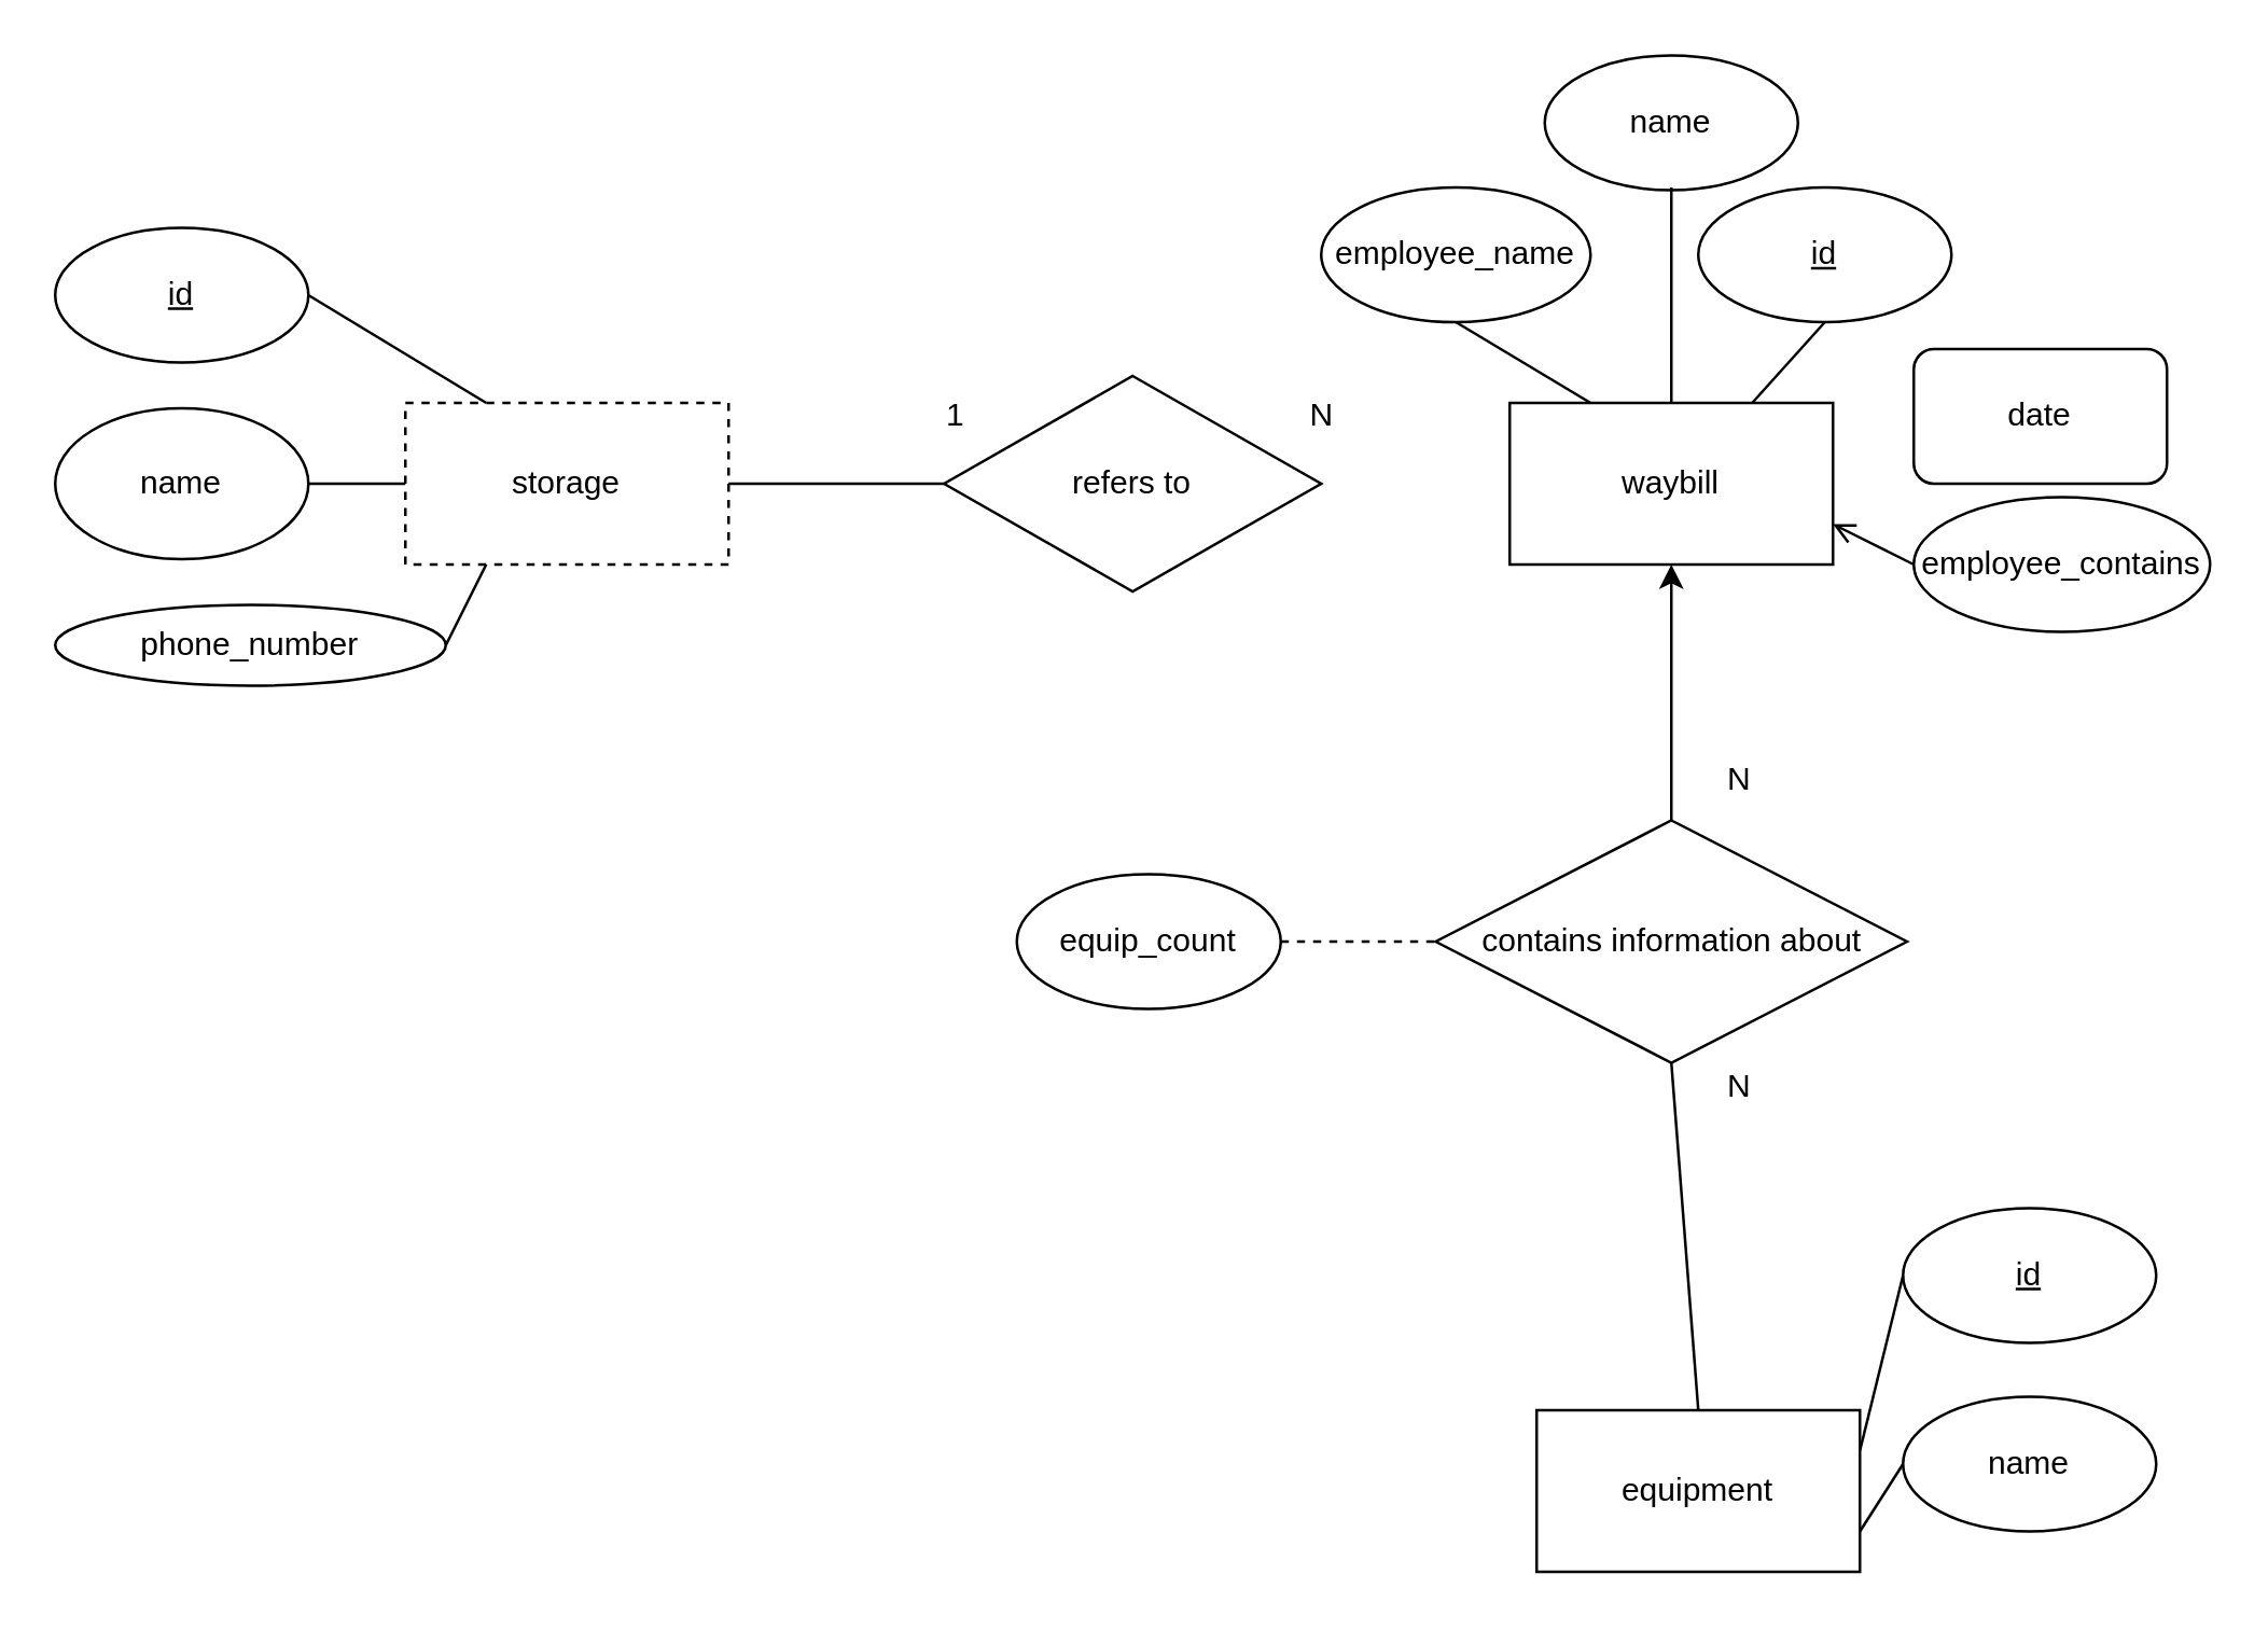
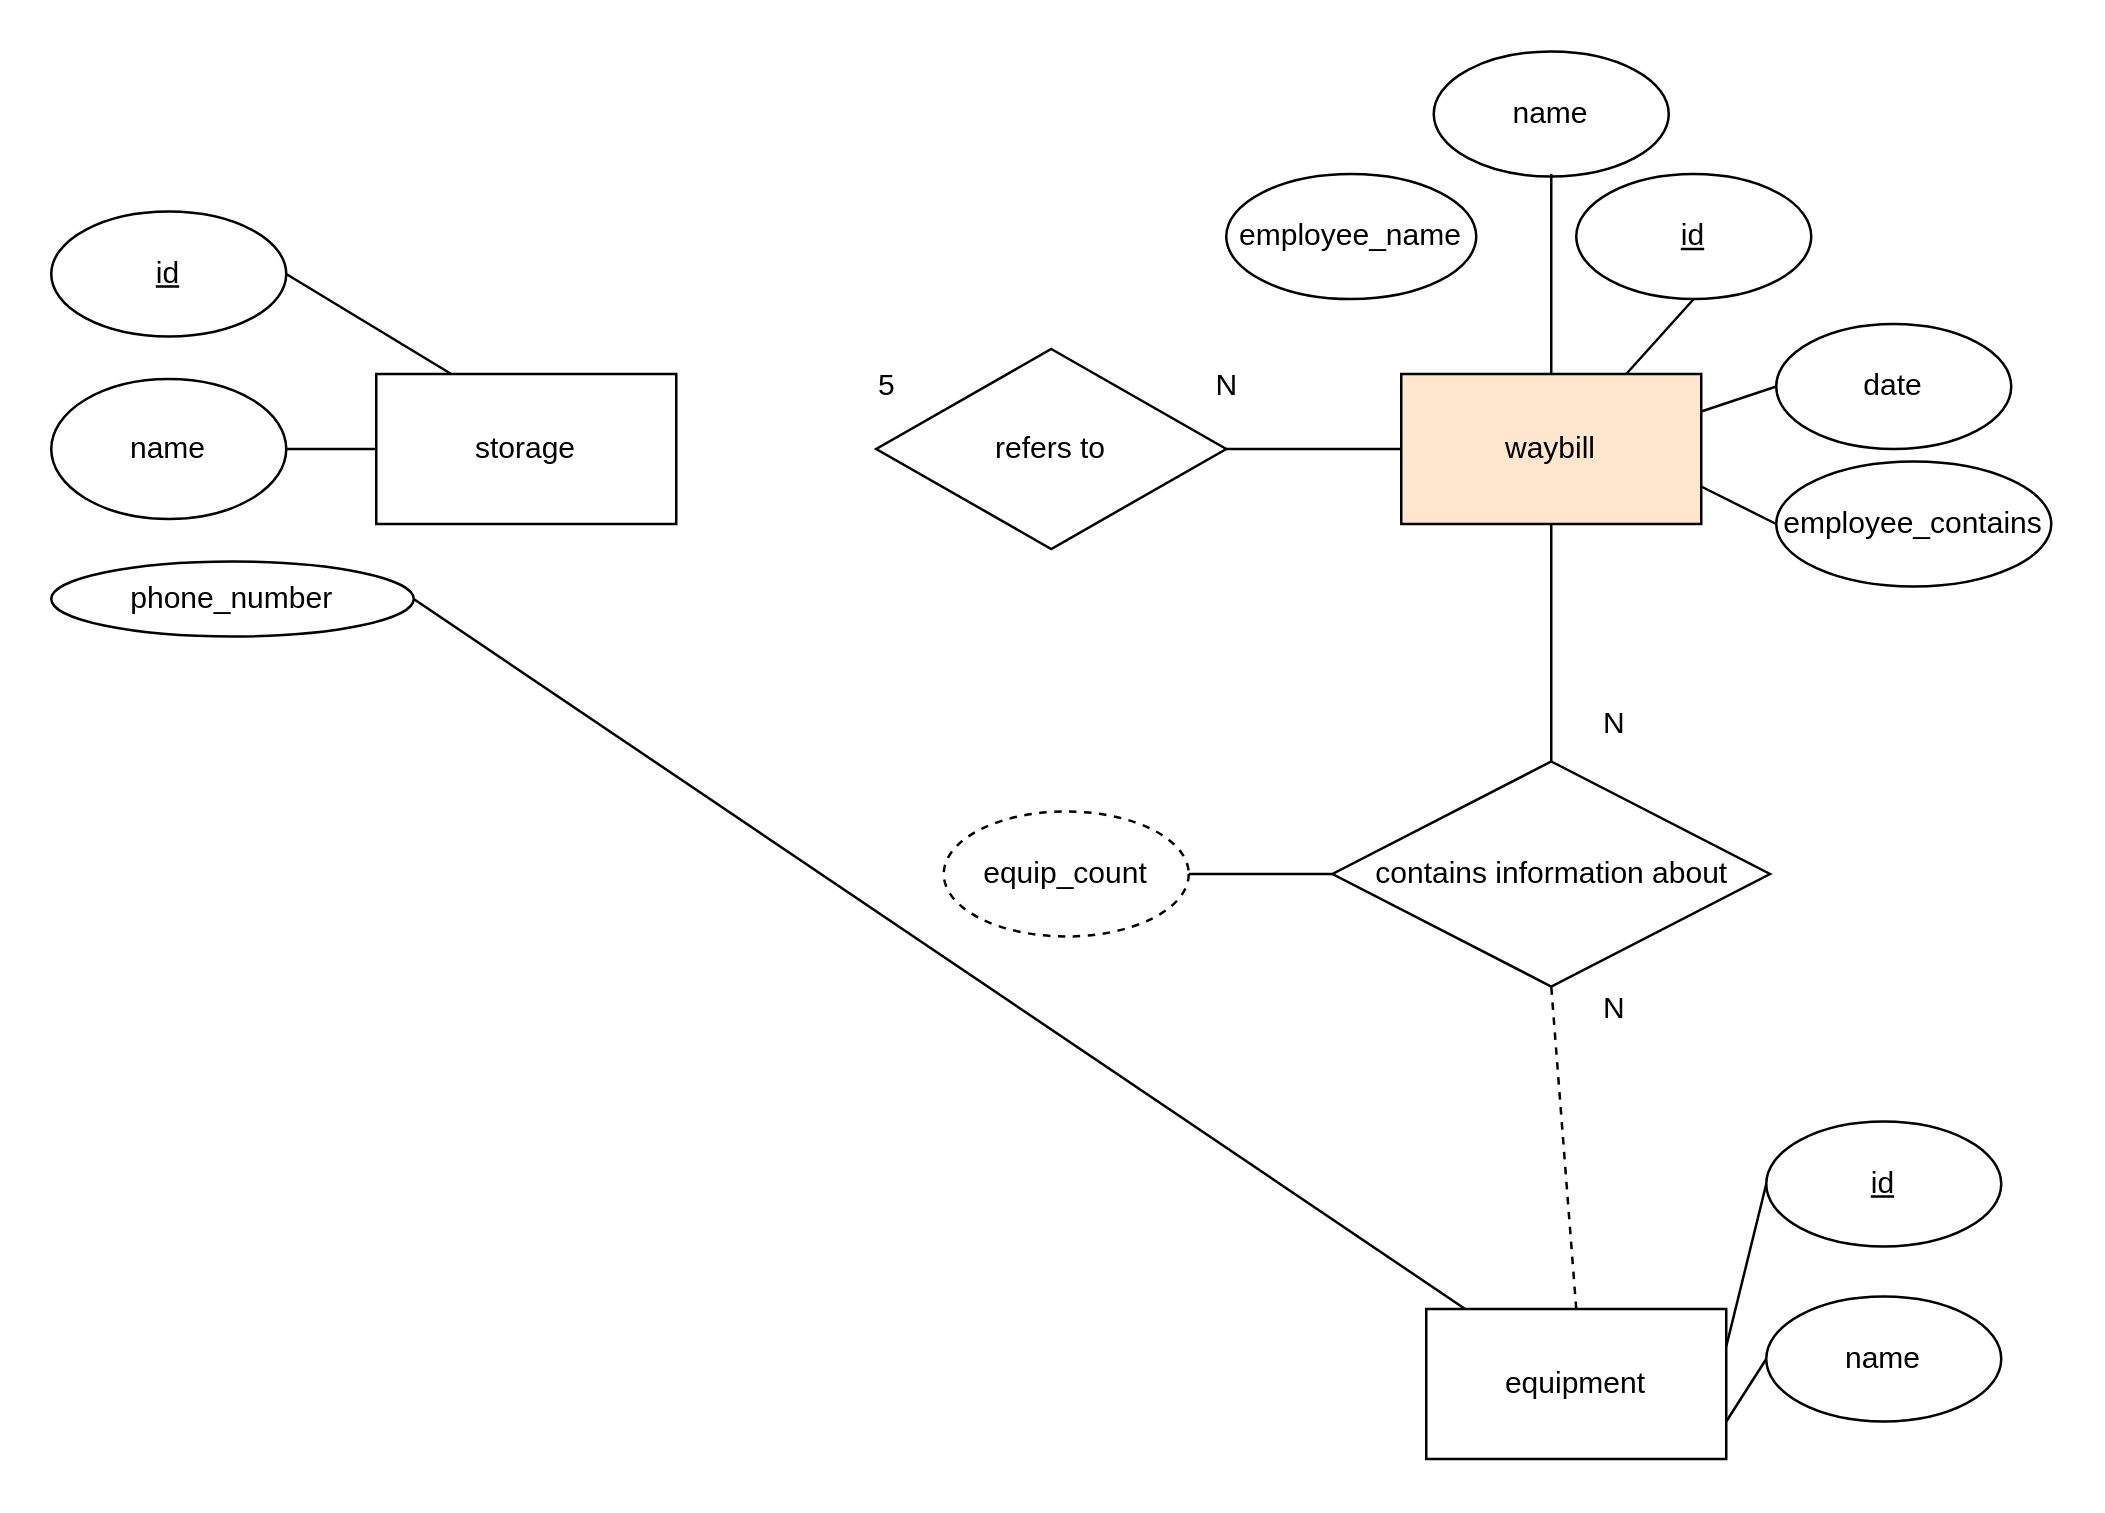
- <mxCell id="15" value="" style="endArrow=none;html=1;rounded=0;fontFamily=Helvetica;fontSize=12;fontColor=default;exitX=0.5;exitY=1;exitDx=0;exitDy=0;entryX=0.25;entryY=0;entryDx=0;entryDy=0;" parent="1" source="11" target="9" edge="1"><mxGeometry width="50" height="50" relative="1" as="geometry"><mxPoint x="620" y="139" as="sourcePoint" /><mxPoint x="670" y="89" as="targetPoint" /></mxGeometry></mxCell>
- <mxCell id="29" value="1" style="text;html=1;align=center;verticalAlign=middle;resizable=0;points=[];autosize=1;strokeColor=none;fillColor=none;fontSize=12;fontFamily=Helvetica;fontColor=default;" parent="1" vertex="1"><mxGeometry x="339" y="139" width="30" height="30" as="geometry" /></mxCell>
+ <mxCell id="29" value="5" style="text;html=1;align=center;verticalAlign=middle;resizable=0;points=[];autosize=1;strokeColor=none;fillColor=none;fontSize=12;fontFamily=Helvetica;fontColor=default;" parent="1" vertex="1"><mxGeometry x="339" y="139" width="30" height="30" as="geometry" /></mxCell>
- <mxCell id="17" value="date" style="whiteSpace=wrap;html=1;strokeColor=default;fontFamily=Helvetica;fontSize=12;fontColor=default;fillColor=default;rounded=1;" parent="1" vertex="1"><mxGeometry x="710" y="129" width="94" height="50" as="geometry" /></mxCell>
+ <mxCell id="17" value="date" style="ellipse;whiteSpace=wrap;html=1;rounded=0;strokeColor=default;fontFamily=Helvetica;fontSize=12;fontColor=default;fillColor=default;" parent="1" vertex="1"><mxGeometry x="710" y="129" width="94" height="50" as="geometry" /></mxCell>
+ <mxCell id="24" value="" style="endArrow=none;html=1;rounded=0;fontFamily=Helvetica;fontSize=12;fontColor=default;exitX=0;exitY=0.5;exitDx=0;exitDy=0;entryX=1;entryY=0.25;entryDx=0;entryDy=0;" parent="1" source="17" target="9" edge="1"><mxGeometry width="50" height="50" relative="1" as="geometry"><mxPoint x="470" y="209" as="sourcePoint" /><mxPoint x="520" y="159" as="targetPoint" /></mxGeometry></mxCell>
- <mxCell id="2" value="&lt;font style=&quot;font-size: 12px;&quot;&gt;storage&lt;/font&gt;" style="rounded=0;whiteSpace=wrap;html=1;dashed=1;" parent="1" vertex="1"><mxGeometry x="150" y="149" width="120" height="60" as="geometry" /></mxCell>
+ <mxCell id="2" value="&lt;font style=&quot;font-size: 12px;&quot;&gt;storage&lt;/font&gt;" style="rounded=0;whiteSpace=wrap;html=1;" parent="1" vertex="1"><mxGeometry x="150" y="149" width="120" height="60" as="geometry" /></mxCell>
- <mxCell id="26" value="" style="endArrow=none;html=1;rounded=0;fontFamily=Helvetica;fontSize=12;fontColor=default;exitX=1;exitY=0.5;exitDx=0;exitDy=0;entryX=0;entryY=0.5;entryDx=0;entryDy=0;" parent="1" source="2" target="25" edge="1"><mxGeometry width="50" height="50" relative="1" as="geometry"><mxPoint x="420" y="214" as="sourcePoint" /><mxPoint x="470" y="164" as="targetPoint" /></mxGeometry></mxCell>
+ <mxCell id="27" value="" style="endArrow=none;html=1;rounded=0;fontFamily=Helvetica;fontSize=12;fontColor=default;exitX=0;exitY=0.5;exitDx=0;exitDy=0;entryX=1;entryY=0.5;entryDx=0;entryDy=0;" parent="1" source="9" target="25" edge="1"><mxGeometry width="50" height="50" relative="1" as="geometry"><mxPoint x="420" y="209" as="sourcePoint" /><mxPoint x="490.7" y="178.88" as="targetPoint" /></mxGeometry></mxCell>
- <mxCell id="9" value="&lt;font style=&quot;font-size: 12px;&quot;&gt;waybill&lt;/font&gt;" style="rounded=0;whiteSpace=wrap;html=1;" parent="1" vertex="1"><mxGeometry x="560" y="149" width="120" height="60" as="geometry" /></mxCell>
+ <mxCell id="9" value="&lt;font style=&quot;font-size: 12px;&quot;&gt;waybill&lt;/font&gt;" style="rounded=0;whiteSpace=wrap;html=1;fillColor=#ffe6cc;" parent="1" vertex="1"><mxGeometry x="560" y="149" width="120" height="60" as="geometry" /></mxCell>
- <mxCell id="23" value="" style="endArrow=open;html=1;rounded=0;fontFamily=Helvetica;fontSize=12;fontColor=default;exitX=0;exitY=0.5;exitDx=0;exitDy=0;entryX=1;entryY=0.75;entryDx=0;entryDy=0;" parent="1" source="16" target="9" edge="1"><mxGeometry width="50" height="50" relative="1" as="geometry"><mxPoint x="470" y="209" as="sourcePoint" /><mxPoint x="520" y="159" as="targetPoint" /></mxGeometry></mxCell>
+ <mxCell id="23" value="" style="endArrow=none;html=1;rounded=0;fontFamily=Helvetica;fontSize=12;fontColor=default;exitX=0;exitY=0.5;exitDx=0;exitDy=0;entryX=1;entryY=0.75;entryDx=0;entryDy=0;" parent="1" source="16" target="9" edge="1"><mxGeometry width="50" height="50" relative="1" as="geometry"><mxPoint x="470" y="209" as="sourcePoint" /><mxPoint x="520" y="159" as="targetPoint" /></mxGeometry></mxCell>
- <mxCell id="31" value="" style="endArrow=classic;html=1;rounded=0;fontFamily=Helvetica;fontSize=12;fontColor=default;entryX=0.5;entryY=1;entryDx=0;entryDy=0;" parent="1" source="30" target="9" edge="1"><mxGeometry width="50" height="50" relative="1" as="geometry"><mxPoint x="590" y="344" as="sourcePoint" /><mxPoint x="640" y="294" as="targetPoint" /></mxGeometry></mxCell>
+ <mxCell id="31" value="" style="endArrow=none;html=1;rounded=0;fontFamily=Helvetica;fontSize=12;fontColor=default;entryX=0.5;entryY=1;entryDx=0;entryDy=0;" parent="1" source="30" target="9" edge="1"><mxGeometry width="50" height="50" relative="1" as="geometry"><mxPoint x="590" y="344" as="sourcePoint" /><mxPoint x="640" y="294" as="targetPoint" /></mxGeometry></mxCell>
- <mxCell id="8" value="" style="endArrow=none;html=1;rounded=0;fontFamily=Helvetica;fontSize=12;fontColor=default;exitX=1;exitY=0.5;exitDx=0;exitDy=0;entryX=0.25;entryY=1;entryDx=0;entryDy=0;" parent="1" source="4" target="2" edge="1"><mxGeometry width="50" height="50" relative="1" as="geometry"><mxPoint x="210" y="139" as="sourcePoint" /><mxPoint x="260" y="89" as="targetPoint" /></mxGeometry></mxCell>
+ <mxCell id="8" value="" style="endArrow=none;html=1;rounded=0;fontFamily=Helvetica;fontSize=12;fontColor=default;exitX=1;exitY=0.5;exitDx=0;exitDy=0;" parent="1" source="4" target="18" edge="1"><mxGeometry width="50" height="50" relative="1" as="geometry"><mxPoint x="210" y="139" as="sourcePoint" /><mxPoint x="260" y="89" as="targetPoint" /></mxGeometry></mxCell>
- <mxCell id="33" value="equip_count" style="ellipse;whiteSpace=wrap;html=1;rounded=0;strokeColor=default;fontFamily=Helvetica;fontSize=12;fontColor=default;fillColor=default;" parent="1" vertex="1"><mxGeometry x="377" y="324" width="98" height="50" as="geometry" /></mxCell>
+ <mxCell id="33" value="equip_count" style="ellipse;whiteSpace=wrap;html=1;rounded=0;strokeColor=default;fontFamily=Helvetica;fontSize=12;fontColor=default;fillColor=default;dashed=1;" parent="1" vertex="1"><mxGeometry x="377" y="324" width="98" height="50" as="geometry" /></mxCell>
- <mxCell id="34" value="" style="endArrow=none;html=1;rounded=0;exitX=1;exitY=0.5;exitDx=0;exitDy=0;entryX=0;entryY=0.5;entryDx=0;entryDy=0;dashed=1;" parent="1" source="33" target="30" edge="1"><mxGeometry width="50" height="50" relative="1" as="geometry"><mxPoint x="470" y="364" as="sourcePoint" /><mxPoint x="520" y="314" as="targetPoint" /></mxGeometry></mxCell>
+ <mxCell id="34" value="" style="endArrow=none;html=1;rounded=0;exitX=1;exitY=0.5;exitDx=0;exitDy=0;entryX=0;entryY=0.5;entryDx=0;entryDy=0;" parent="1" source="33" target="30" edge="1"><mxGeometry width="50" height="50" relative="1" as="geometry"><mxPoint x="470" y="364" as="sourcePoint" /><mxPoint x="520" y="314" as="targetPoint" /></mxGeometry></mxCell>
- <mxCell id="32" value="" style="endArrow=none;html=1;rounded=0;fontFamily=Helvetica;fontSize=12;fontColor=default;exitX=0.5;exitY=0;exitDx=0;exitDy=0;entryX=0.5;entryY=1;entryDx=0;entryDy=0;" parent="1" source="18" target="30" edge="1"><mxGeometry width="50" height="50" relative="1" as="geometry"><mxPoint x="620" y="474" as="sourcePoint" /><mxPoint x="640" y="384" as="targetPoint" /></mxGeometry></mxCell>
+ <mxCell id="32" value="" style="endArrow=none;html=1;rounded=0;fontFamily=Helvetica;fontSize=12;fontColor=default;exitX=0.5;exitY=0;exitDx=0;exitDy=0;entryX=0.5;entryY=1;entryDx=0;entryDy=0;dashed=1;" parent="1" source="18" target="30" edge="1"><mxGeometry width="50" height="50" relative="1" as="geometry"><mxPoint x="620" y="474" as="sourcePoint" /><mxPoint x="640" y="384" as="targetPoint" /></mxGeometry></mxCell>
